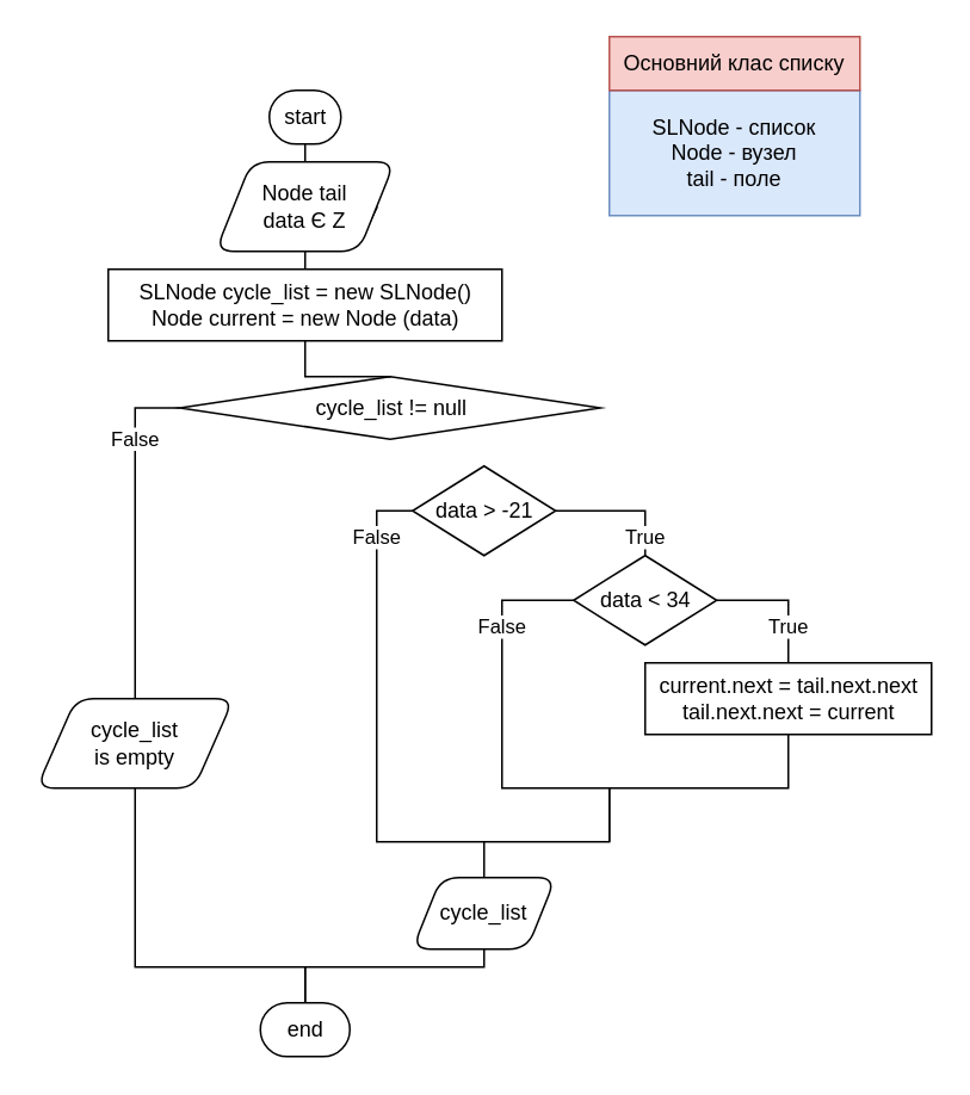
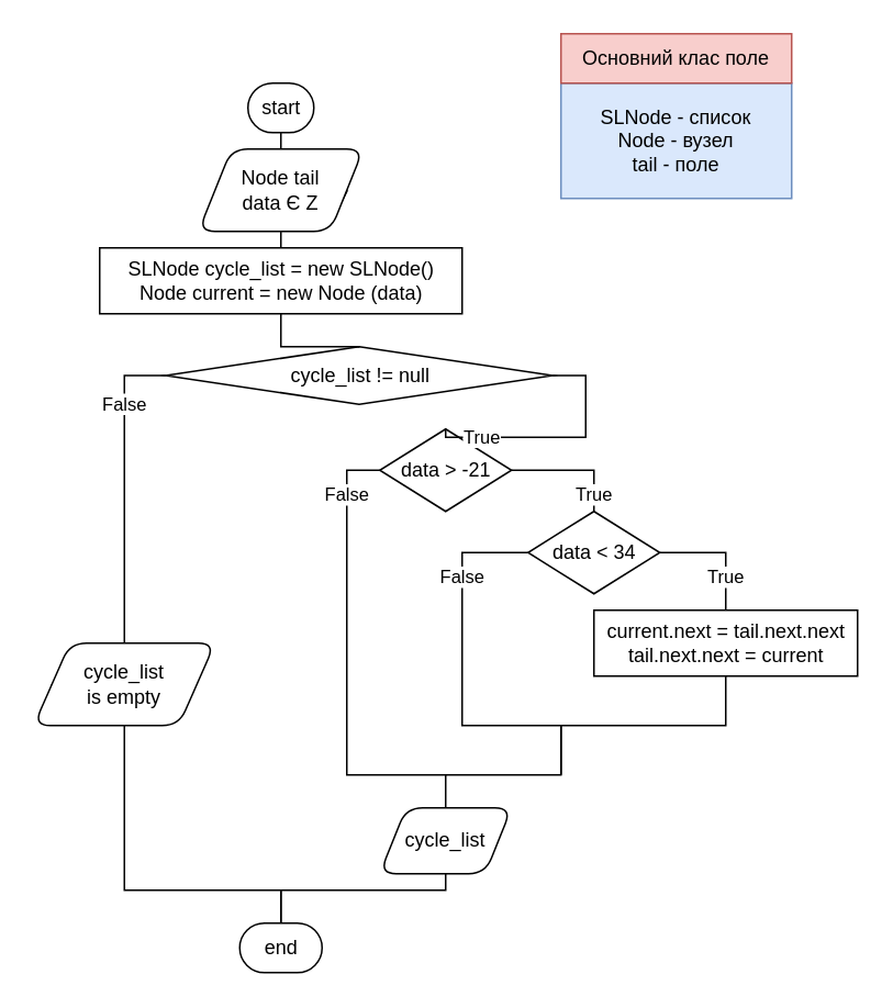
- <mxCell id="24" value="Основний клас списку" style="text;html=1;strokeColor=#b85450;fillColor=#f8cecc;align=center;verticalAlign=middle;whiteSpace=wrap;rounded=0;" vertex="1" parent="1"><mxGeometry x="340" y="20" width="140" height="30" as="geometry" /></mxCell>
+ <mxCell id="24" value="Основний клас поле" style="text;html=1;strokeColor=#b85450;fillColor=#f8cecc;align=center;verticalAlign=middle;whiteSpace=wrap;rounded=0;" vertex="1" parent="1"><mxGeometry x="340" y="20" width="140" height="30" as="geometry" /></mxCell>
+ <mxCell id="12" value="True" style="edgeStyle=orthogonalEdgeStyle;rounded=0;orthogonalLoop=1;jettySize=auto;html=1;exitX=1;exitY=0.5;exitDx=0;exitDy=0;entryX=0.5;entryY=0;entryDx=0;entryDy=0;endArrow=none;endFill=0;" parent="1" source="14" target="4" edge="1"><mxGeometry x="0.637" relative="1" as="geometry"><mxPoint as="offset" /></mxGeometry></mxCell>
